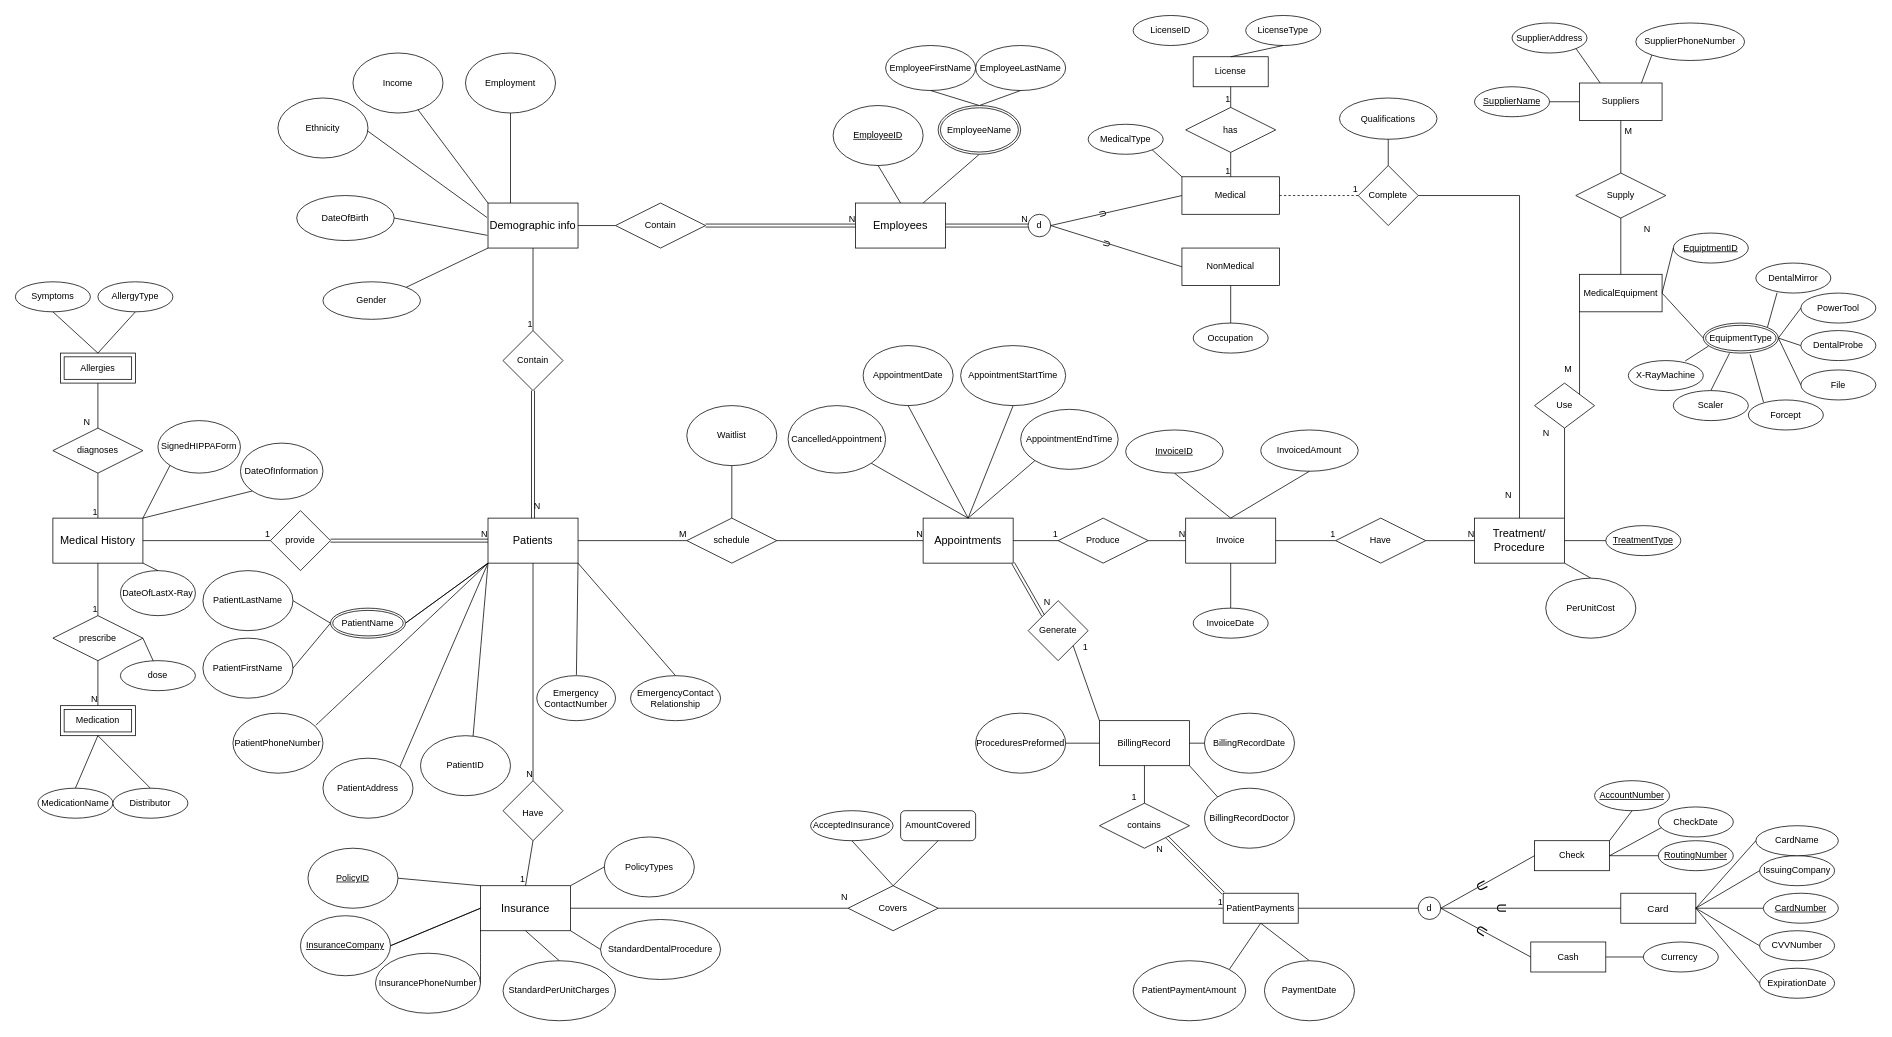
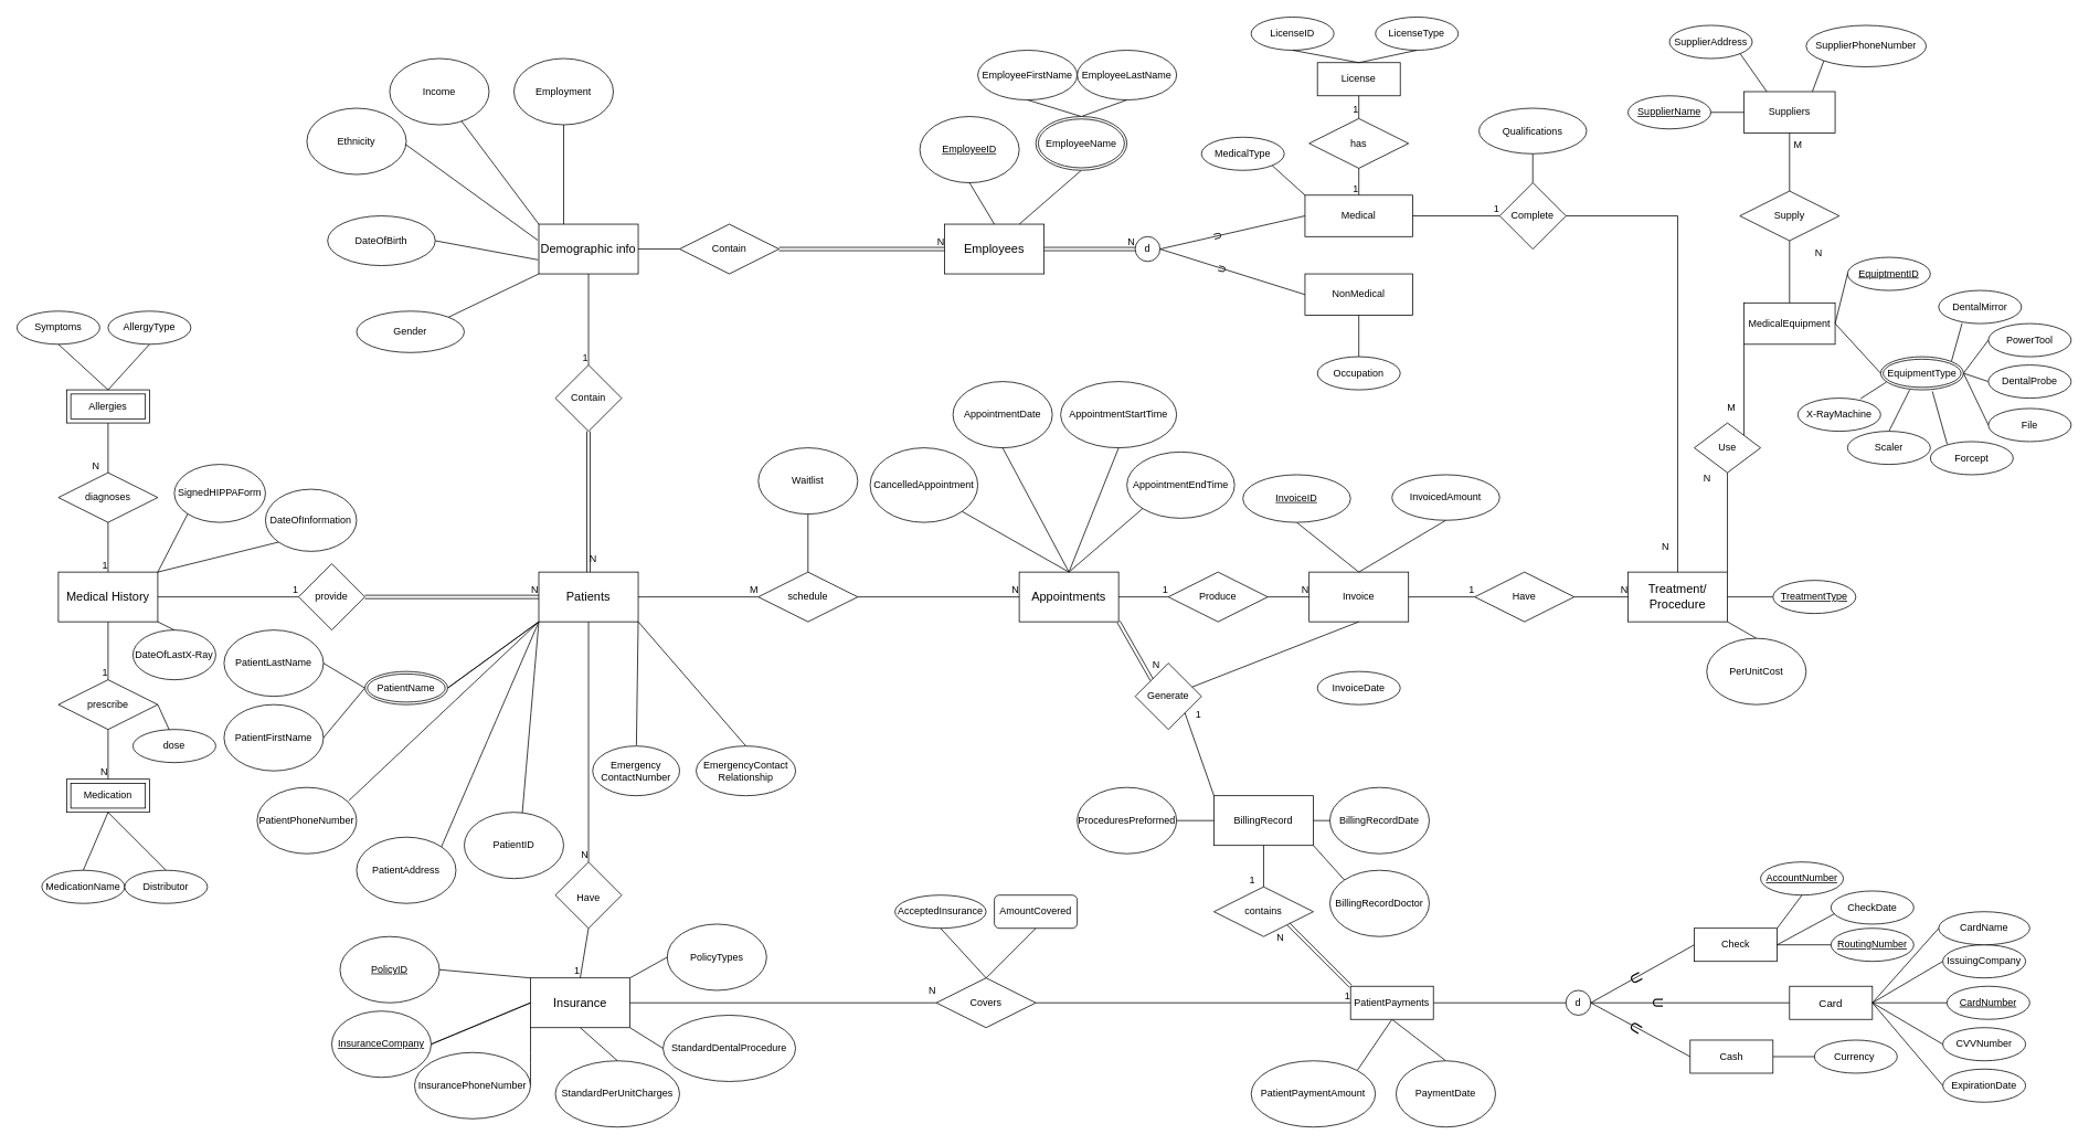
+ <mxCell id="254" value="" style="endArrow=none;html=1;rounded=0;endSize=8;targetPerimeterSpacing=1;exitX=0.5;exitY=1;exitDx=0;exitDy=0;entryX=0.5;entryY=0;entryDx=0;entryDy=0;" edge="1" parent="1" source="253" target="246"><mxGeometry relative="1" as="geometry"><mxPoint x="1760" y="-10" as="sourcePoint" /><mxPoint x="1920" y="-10" as="targetPoint" /></mxGeometry></mxCell>
- <mxCell id="233" value="" style="endArrow=none;html=1;rounded=0;exitX=1;exitY=0.5;exitDx=0;exitDy=0;entryX=0;entryY=0.5;entryDx=0;entryDy=0;dashed=1;" edge="1" parent="1" source="232" target="114"><mxGeometry relative="1" as="geometry"><mxPoint x="1730" y="360" as="sourcePoint" /><mxPoint x="1890" y="360" as="targetPoint" /></mxGeometry></mxCell>
+ <mxCell id="233" value="" style="endArrow=none;html=1;rounded=0;exitX=1;exitY=0.5;exitDx=0;exitDy=0;entryX=0;entryY=0.5;entryDx=0;entryDy=0;" edge="1" parent="1" source="232" target="114"><mxGeometry relative="1" as="geometry"><mxPoint x="1730" y="360" as="sourcePoint" /><mxPoint x="1890" y="360" as="targetPoint" /></mxGeometry></mxCell>
- <mxCell id="94" value="" style="endArrow=none;html=1;rounded=0;exitX=0.5;exitY=1;exitDx=0;exitDy=0;entryX=0.5;entryY=0;entryDx=0;entryDy=0;" edge="1" parent="1" source="82" target="93"><mxGeometry relative="1" as="geometry"><mxPoint x="1290" y="880" as="sourcePoint" /><mxPoint x="1450" y="880" as="targetPoint" /></mxGeometry></mxCell>
+ <mxCell id="94" value="" style="endArrow=none;html=1;rounded=0;exitX=0.5;exitY=1;exitDx=0;exitDy=0;" edge="1" parent="1" source="82" target="69"><mxGeometry relative="1" as="geometry"><mxPoint x="1290" y="880" as="sourcePoint" /><mxPoint x="1450" y="880" as="targetPoint" /></mxGeometry></mxCell>
